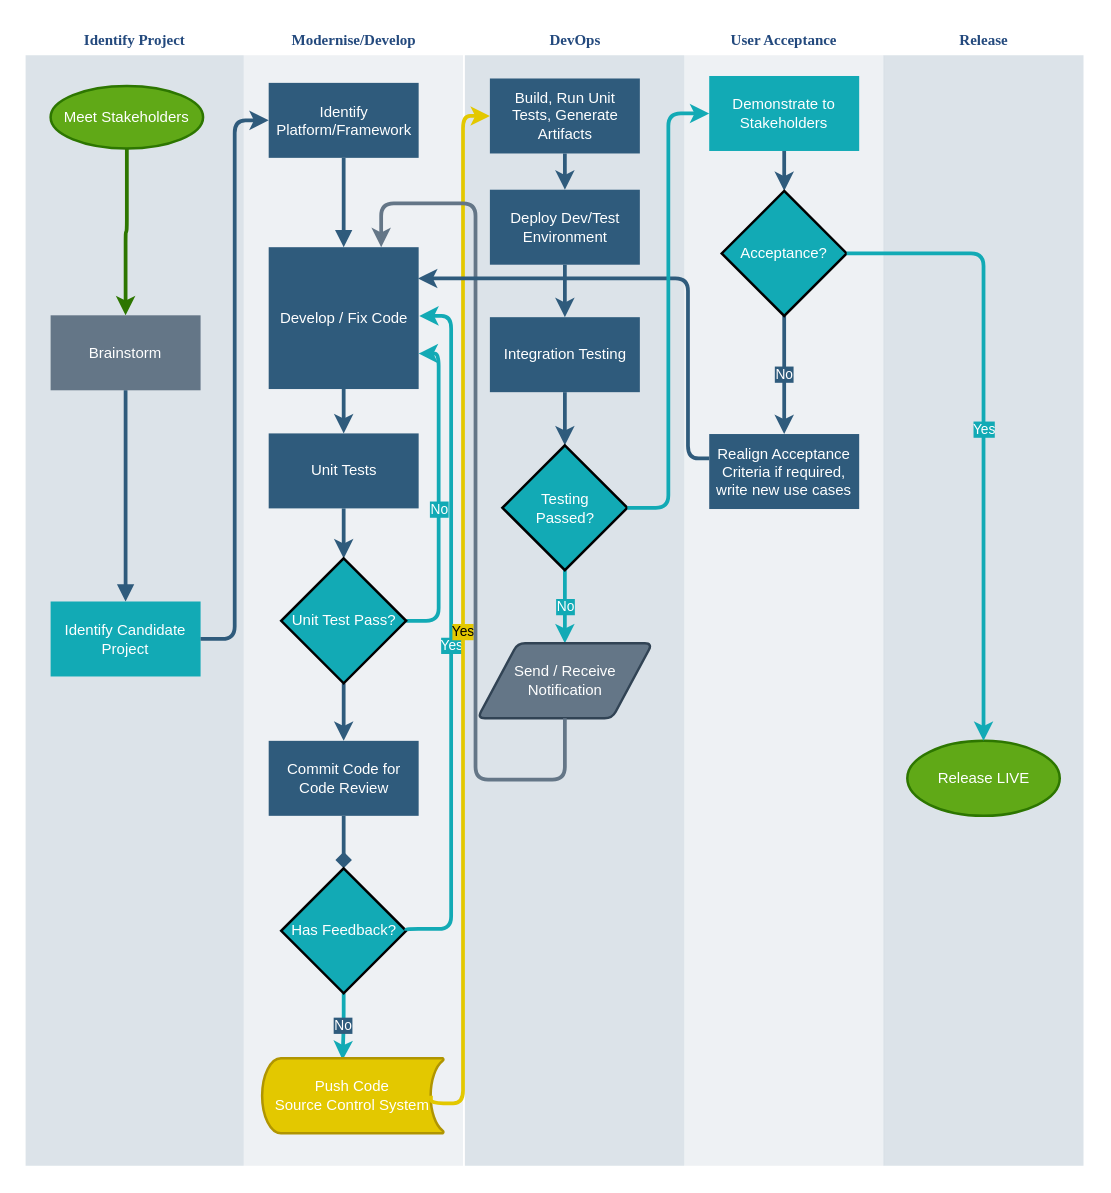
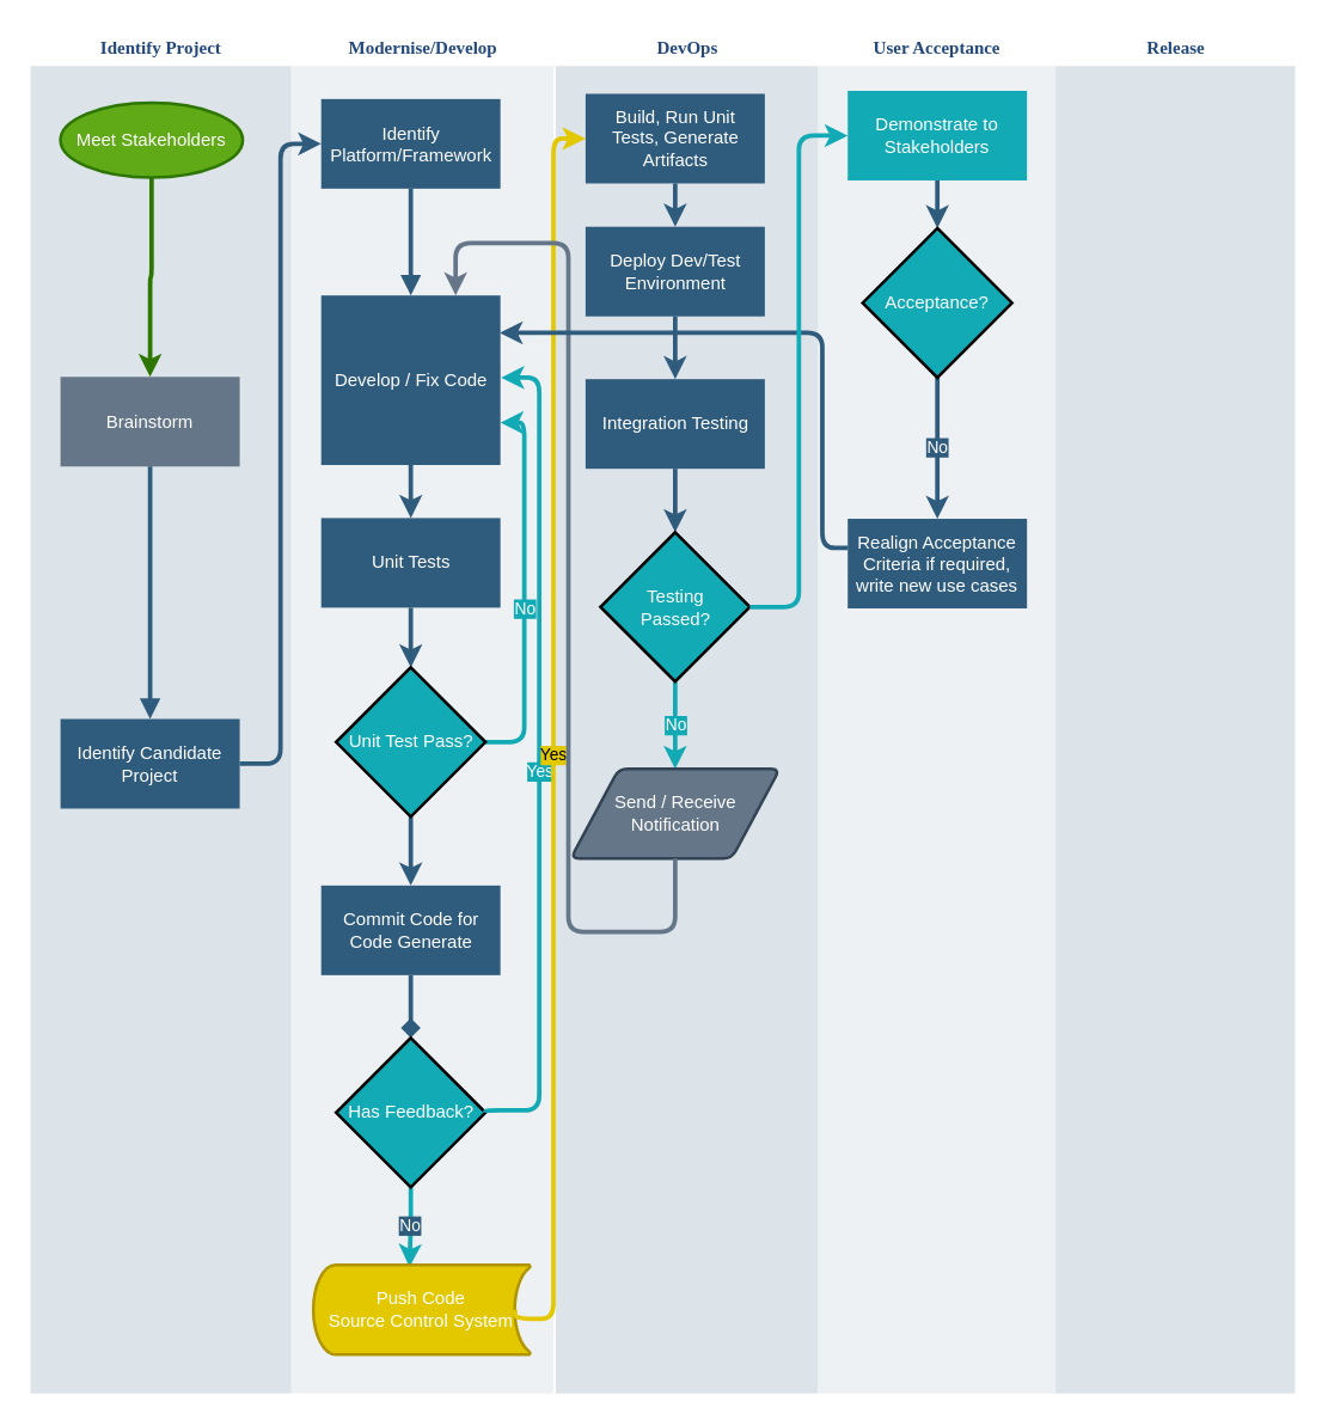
- <mxCell id="46" value="Yes" style="edgeStyle=orthogonalEdgeStyle;rounded=1;orthogonalLoop=1;jettySize=auto;html=1;entryX=0.5;entryY=0;entryDx=0;entryDy=0;entryPerimeter=0;labelBackgroundColor=#12AAB5;strokeColor=#12AAB5;strokeWidth=3;fontColor=#FFFFFF;" edge="1" parent="1" source="41" target="9"><mxGeometry relative="1" as="geometry" /></mxCell>
- <mxCell id="4" value="Identify Candidate Project" style="whiteSpace=wrap;strokeColor=none;fillColor=#12aab5;shadow=0;fontColor=#FFFFFF;fontFamily=Helvetica;fontStyle=0;html=1;fontSize=12;spacing=6;verticalAlign=middle;" parent="2" vertex="1"><mxGeometry x="20" y="460" width="120" height="60" as="geometry" /></mxCell>
+ <mxCell id="4" value="Identify Candidate Project" style="whiteSpace=wrap;strokeColor=none;fillColor=#2f5b7c;shadow=0;fontColor=#FFFFFF;fontFamily=Helvetica;fontStyle=0;html=1;fontSize=12;spacing=6;verticalAlign=middle;" parent="2" vertex="1"><mxGeometry x="20" y="460" width="120" height="60" as="geometry" /></mxCell>
- <mxCell id="21" value="Commit Code for Code Review" style="whiteSpace=wrap;shadow=0;fontColor=#FFFFFF;fontFamily=Helvetica;fontStyle=0;html=1;fontSize=12;plain-purple;strokeColor=none;fillColor=#2f5b7c;gradientColor=none;spacing=6;verticalAlign=middle;" vertex="1" parent="10"><mxGeometry x="20" y="571.5" width="120" height="60" as="geometry" /></mxCell>
+ <mxCell id="21" value="Commit Code for Code Generate" style="whiteSpace=wrap;shadow=0;fontColor=#FFFFFF;fontFamily=Helvetica;fontStyle=0;html=1;fontSize=12;plain-purple;strokeColor=none;fillColor=#2f5b7c;gradientColor=none;spacing=6;verticalAlign=middle;" vertex="1" parent="10"><mxGeometry x="20" y="571.5" width="120" height="60" as="geometry" /></mxCell>
- <mxCell id="9" value="&lt;span style=&quot;font-family: Helvetica; font-size: 12px; font-style: normal; font-variant-ligatures: normal; font-variant-caps: normal; font-weight: 400; letter-spacing: normal; orphans: 2; text-align: center; text-indent: 0px; text-transform: none; widows: 2; word-spacing: 0px; -webkit-text-stroke-width: 0px; text-decoration-thickness: initial; text-decoration-style: initial; text-decoration-color: initial; float: none; display: inline !important;&quot;&gt;Release LIVE&lt;/span&gt;" style="strokeWidth=2;html=1;shape=mxgraph.flowchart.start_1;whiteSpace=wrap;fillColor=#60a917;strokeColor=#2D7600;fontColor=#ffffff;" vertex="1" parent="8"><mxGeometry x="19" y="571.5" width="122" height="60" as="geometry" /></mxCell>
